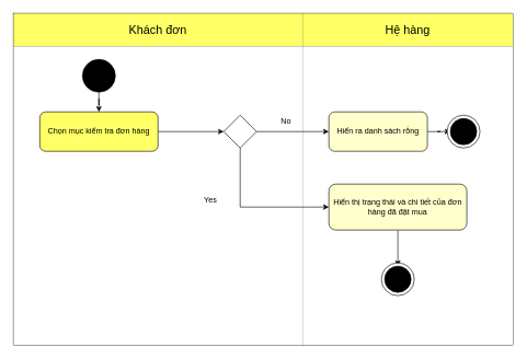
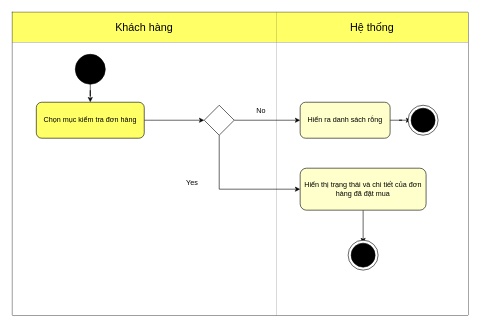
- <mxCell id="4" value="&lt;font style=&quot;font-size: 18px;&quot;&gt;Khách đơn&lt;/font&gt;" style="shape=partialRectangle;html=1;whiteSpace=wrap;connectable=0;strokeColor=inherit;overflow=hidden;fillColor=#FFFF66;top=0;left=0;bottom=0;right=0;pointerEvents=1;" vertex="1" parent="3"><mxGeometry width="440" height="50" as="geometry"><mxRectangle width="440" height="50" as="alternateBounds" /></mxGeometry></mxCell>
+ <mxCell id="4" value="&lt;font style=&quot;font-size: 18px;&quot;&gt;Khách hàng&lt;/font&gt;" style="shape=partialRectangle;html=1;whiteSpace=wrap;connectable=0;strokeColor=inherit;overflow=hidden;fillColor=#FFFF66;top=0;left=0;bottom=0;right=0;pointerEvents=1;" vertex="1" parent="3"><mxGeometry width="440" height="50" as="geometry"><mxRectangle width="440" height="50" as="alternateBounds" /></mxGeometry></mxCell>
- <mxCell id="5" value="&lt;font style=&quot;font-size: 18px;&quot;&gt;Hệ hàng&lt;/font&gt;" style="shape=partialRectangle;html=1;whiteSpace=wrap;connectable=0;strokeColor=inherit;overflow=hidden;fillColor=#FFFF66;top=0;left=0;bottom=0;right=0;pointerEvents=1;" vertex="1" parent="3"><mxGeometry x="440" width="320" height="50" as="geometry"><mxRectangle width="320" height="50" as="alternateBounds" /></mxGeometry></mxCell>
+ <mxCell id="5" value="&lt;font style=&quot;font-size: 18px;&quot;&gt;Hệ thống&lt;/font&gt;" style="shape=partialRectangle;html=1;whiteSpace=wrap;connectable=0;strokeColor=inherit;overflow=hidden;fillColor=#FFFF66;top=0;left=0;bottom=0;right=0;pointerEvents=1;" vertex="1" parent="3"><mxGeometry x="440" width="320" height="50" as="geometry"><mxRectangle width="320" height="50" as="alternateBounds" /></mxGeometry></mxCell>
